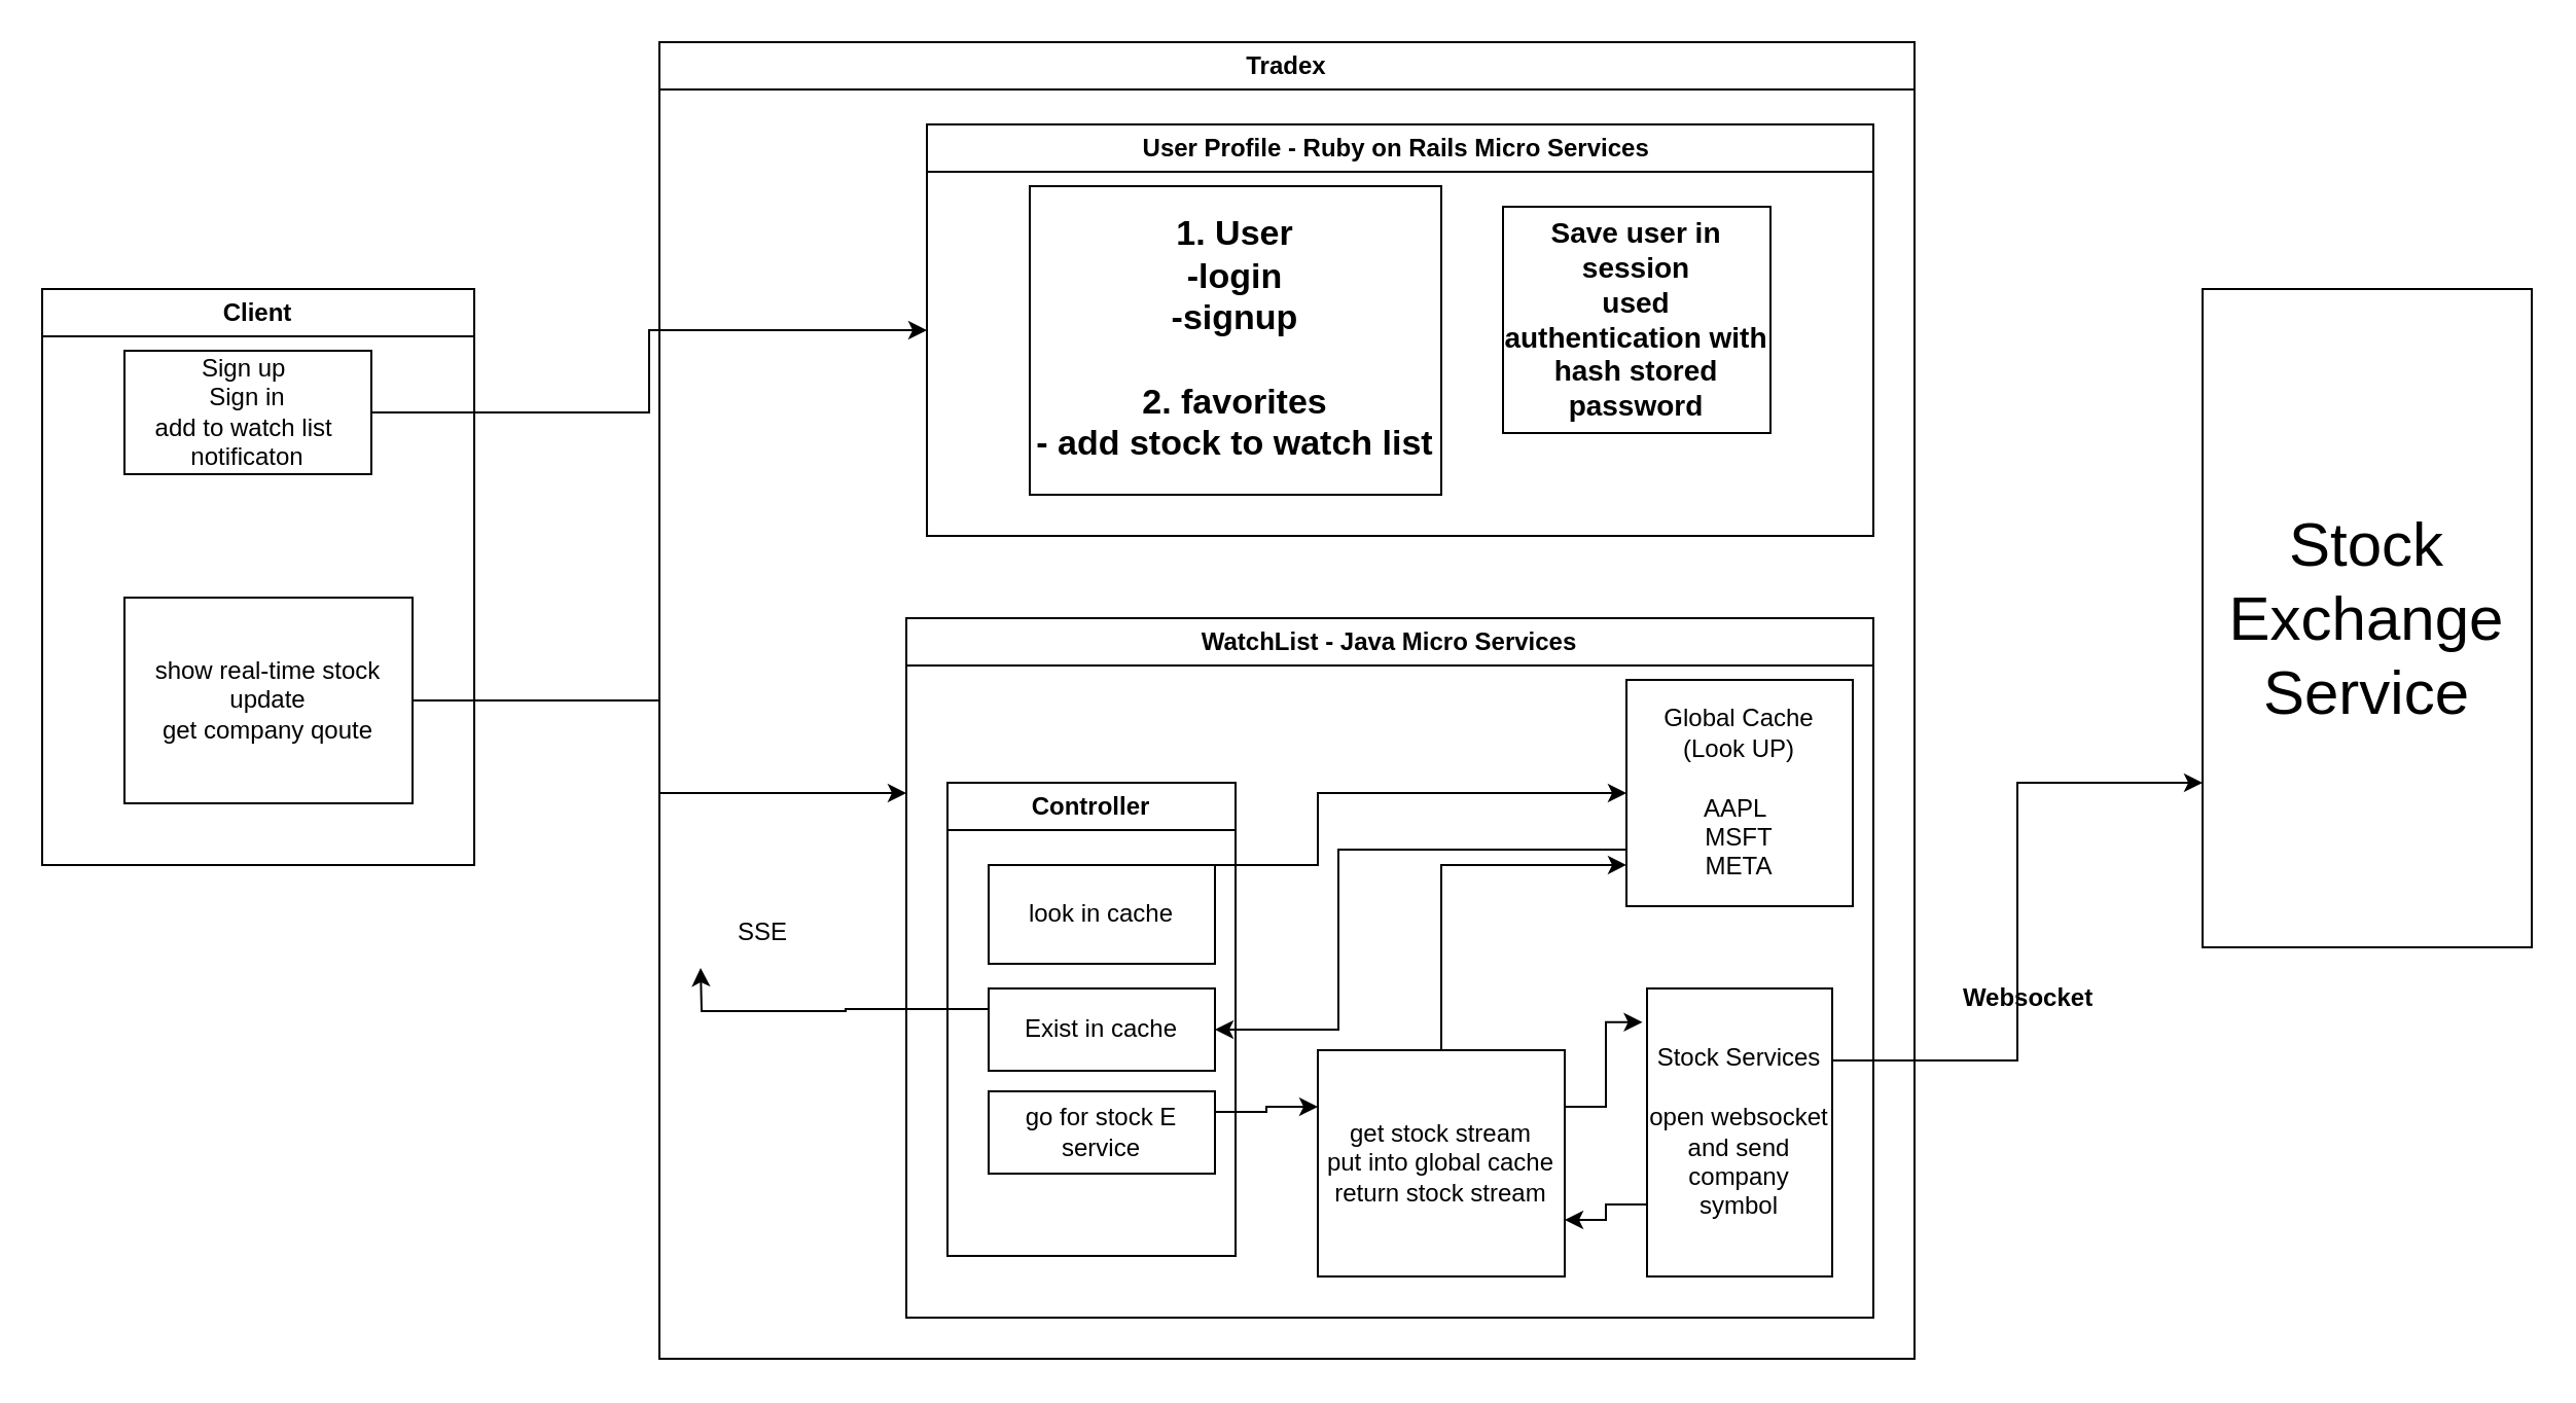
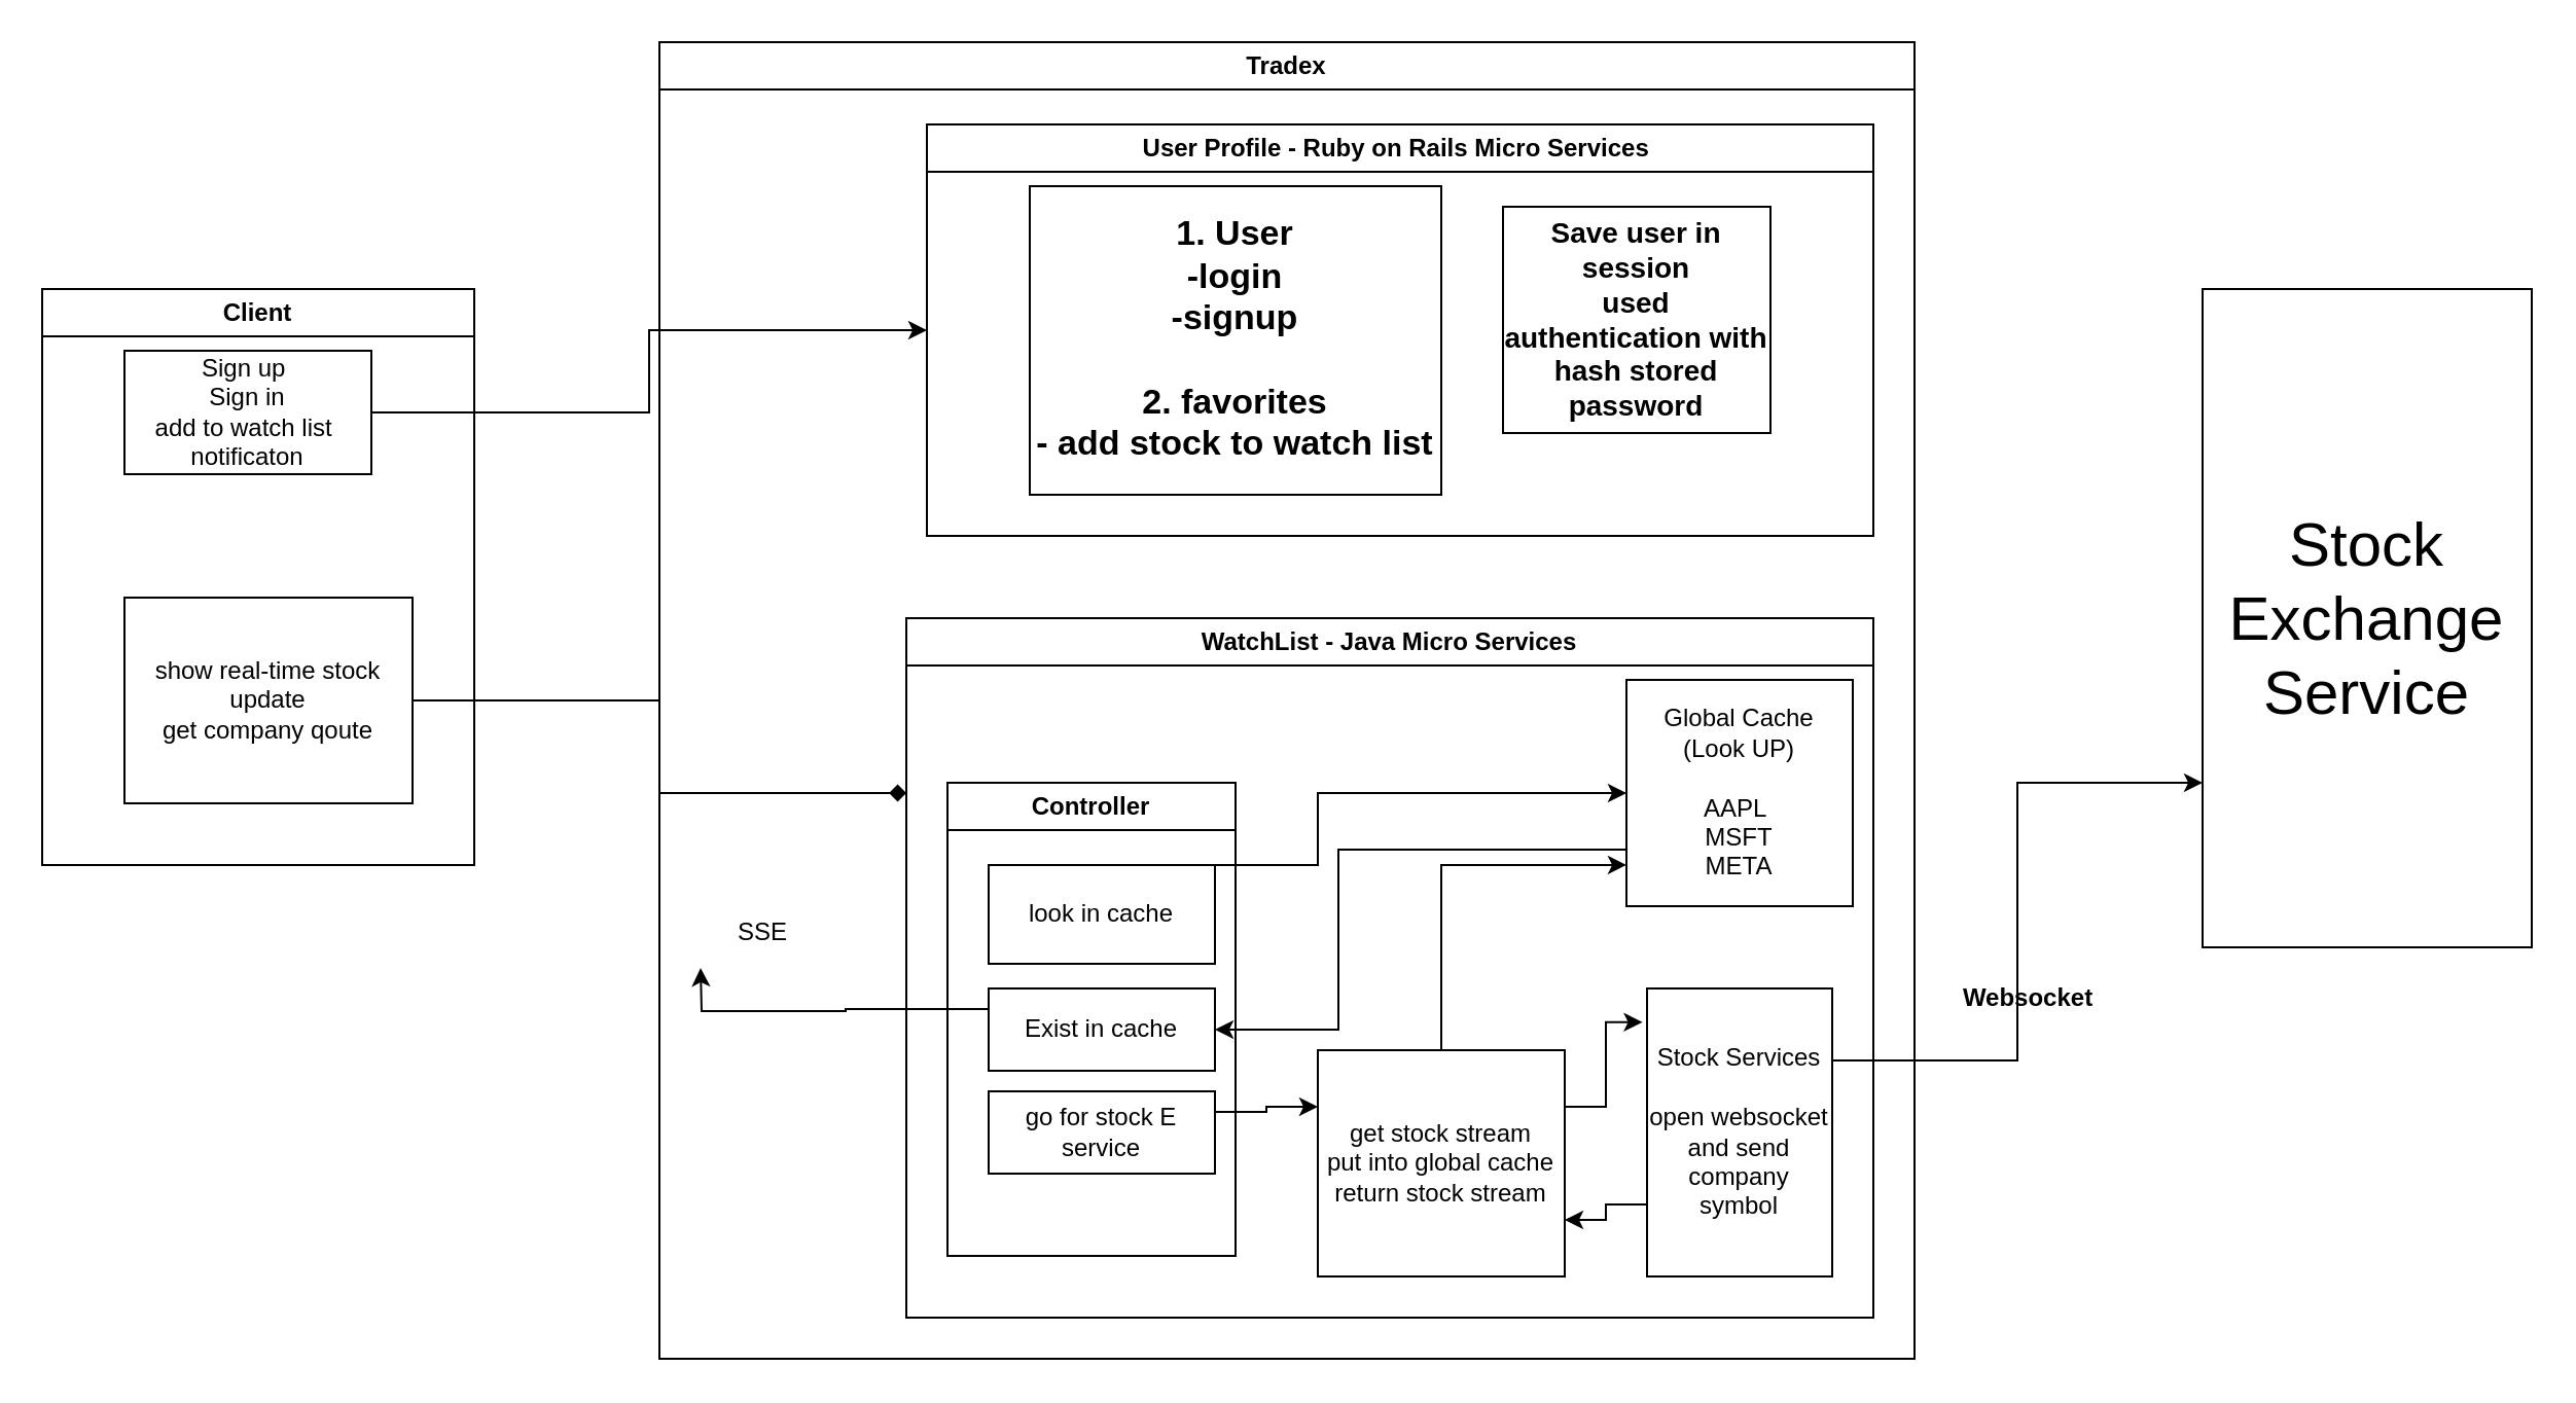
- <mxCell id="26" style="edgeStyle=orthogonalEdgeStyle;rounded=0;orthogonalLoop=1;jettySize=auto;html=1;exitX=1;exitY=0.5;exitDx=0;exitDy=0;entryX=0;entryY=0.25;entryDx=0;entryDy=0;" parent="1" source="24" target="6" edge="1"><mxGeometry relative="1" as="geometry" /></mxCell>
+ <mxCell id="26" style="edgeStyle=orthogonalEdgeStyle;rounded=0;orthogonalLoop=1;jettySize=auto;html=1;exitX=1;exitY=0.5;exitDx=0;exitDy=0;entryX=0;entryY=0.25;entryDx=0;entryDy=0;endArrow=diamond;" parent="1" source="24" target="6" edge="1"><mxGeometry relative="1" as="geometry" /></mxCell>
